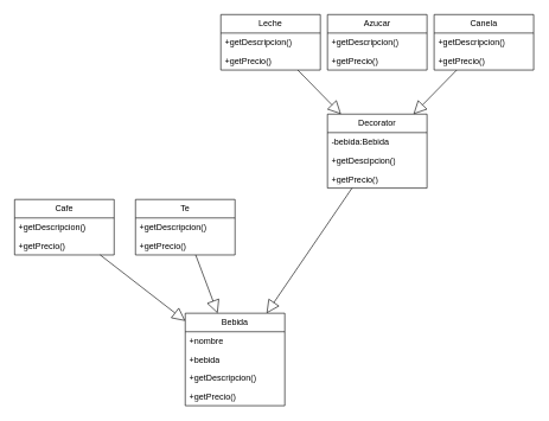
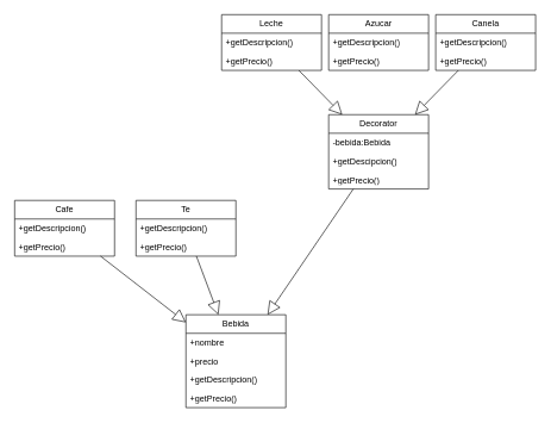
- <mxCell id="23" value="+bebida" style="text;strokeColor=none;fillColor=none;align=left;verticalAlign=top;spacingLeft=4;spacingRight=4;overflow=hidden;rotatable=0;points=[[0,0.5],[1,0.5]];portConstraint=eastwest;whiteSpace=wrap;html=1;" vertex="1" parent="21"><mxGeometry y="52" width="140" height="26" as="geometry" /></mxCell>
+ <mxCell id="23" value="+precio" style="text;strokeColor=none;fillColor=none;align=left;verticalAlign=top;spacingLeft=4;spacingRight=4;overflow=hidden;rotatable=0;points=[[0,0.5],[1,0.5]];portConstraint=eastwest;whiteSpace=wrap;html=1;" vertex="1" parent="21"><mxGeometry y="52" width="140" height="26" as="geometry" /></mxCell>
